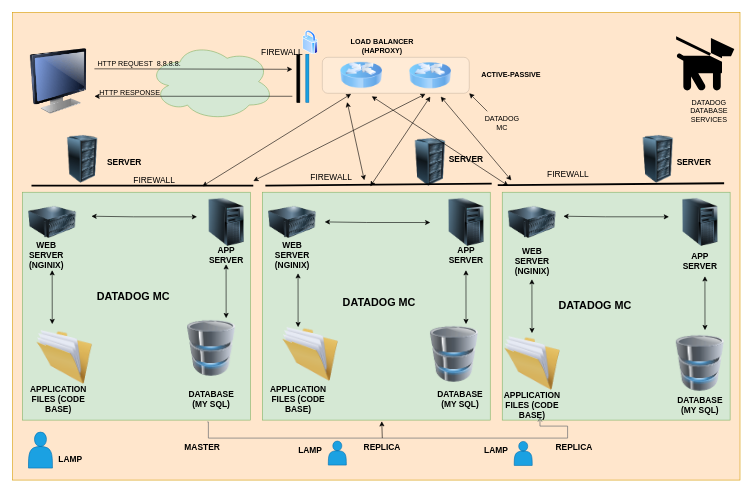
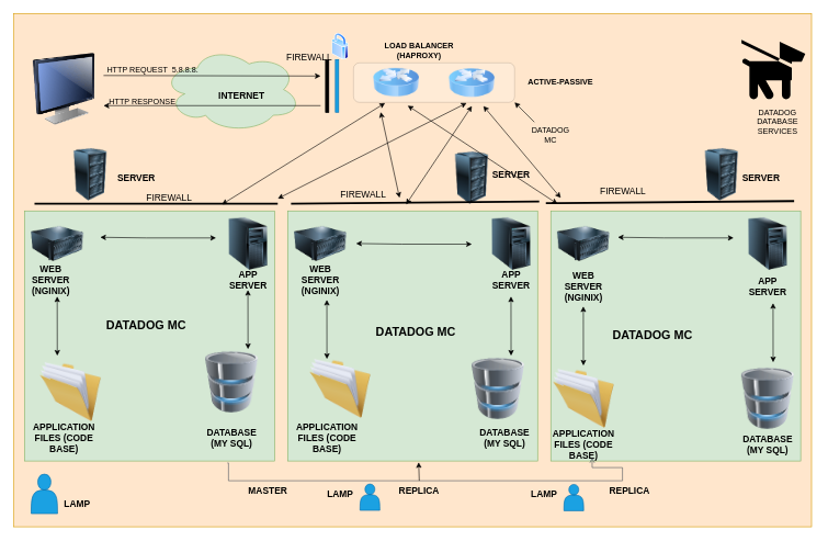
- <mxCell id="32" value="HTTP REQUEST&amp;nbsp; 8.8.8.8." style="text;strokeColor=none;align=center;fillColor=none;html=1;verticalAlign=middle;whiteSpace=wrap;rounded=0;" vertex="1" parent="1"><mxGeometry x="157" y="90.57" width="150" height="30" as="geometry" /></mxCell>
+ <mxCell id="32" value="HTTP REQUEST&amp;nbsp; 5.8.8.8." style="text;strokeColor=none;align=center;fillColor=none;html=1;verticalAlign=middle;whiteSpace=wrap;rounded=0;" vertex="1" parent="1"><mxGeometry x="157" y="90.57" width="150" height="30" as="geometry" /></mxCell>
+ <mxCell id="34" value="&lt;font style=&quot;font-size: 14px;&quot;&gt;&lt;b&gt;INTERNET&lt;/b&gt;&lt;/font&gt;" style="text;strokeColor=none;align=center;fillColor=none;html=1;verticalAlign=middle;whiteSpace=wrap;rounded=0;" vertex="1" parent="1"><mxGeometry x="337" y="130" width="60" height="30" as="geometry" /></mxCell>
- <mxCell id="43" value="&lt;font style=&quot;font-size: 14px;&quot;&gt;&lt;b&gt;MASTER&lt;/b&gt;&lt;/font&gt;" style="text;strokeColor=none;align=center;fillColor=none;html=1;verticalAlign=middle;whiteSpace=wrap;rounded=0;" vertex="1" parent="1"><mxGeometry x="307" y="730" width="60" height="30" as="geometry" /></mxCell>
+ <mxCell id="43" value="&lt;font style=&quot;font-size: 14px;&quot;&gt;&lt;b&gt;MASTER&lt;/b&gt;&lt;/font&gt;" style="text;strokeColor=none;align=center;fillColor=none;html=1;verticalAlign=middle;whiteSpace=wrap;rounded=0;" vertex="1" parent="1"><mxGeometry x="377" y="730" width="60" height="30" as="geometry" /></mxCell>
